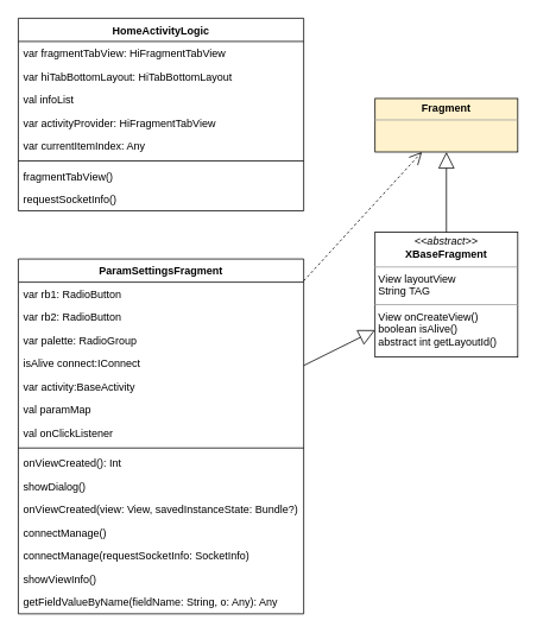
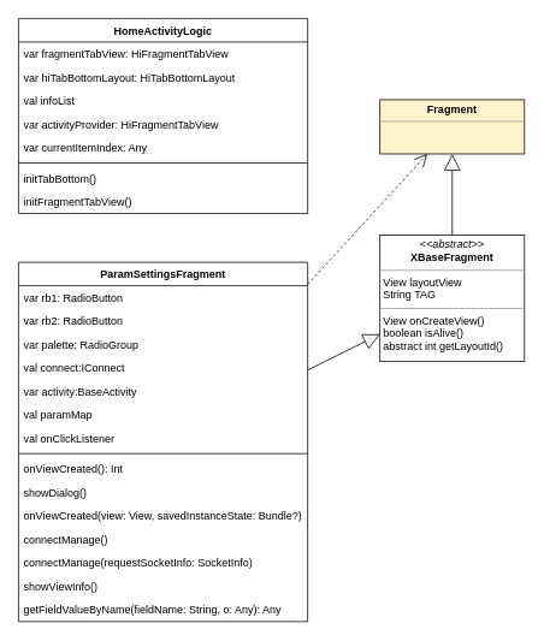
- <mxCell id="27" value="fragmentTabView()" style="text;strokeColor=none;fillColor=none;align=left;verticalAlign=top;spacingLeft=4;spacingRight=4;overflow=hidden;rotatable=0;points=[[0,0.5],[1,0.5]];portConstraint=eastwest;" vertex="1" parent="20"><mxGeometry y="164" width="320" height="26" as="geometry" /></mxCell>
+ <mxCell id="27" value="initTabBottom()" style="text;strokeColor=none;fillColor=none;align=left;verticalAlign=top;spacingLeft=4;spacingRight=4;overflow=hidden;rotatable=0;points=[[0,0.5],[1,0.5]];portConstraint=eastwest;" vertex="1" parent="20"><mxGeometry y="164" width="320" height="26" as="geometry" /></mxCell>
- <mxCell id="28" value="requestSocketInfo()" style="text;strokeColor=none;fillColor=none;align=left;verticalAlign=top;spacingLeft=4;spacingRight=4;overflow=hidden;rotatable=0;points=[[0,0.5],[1,0.5]];portConstraint=eastwest;" vertex="1" parent="20"><mxGeometry y="190" width="320" height="26" as="geometry" /></mxCell>
+ <mxCell id="28" value="initFragmentTabView()" style="text;strokeColor=none;fillColor=none;align=left;verticalAlign=top;spacingLeft=4;spacingRight=4;overflow=hidden;rotatable=0;points=[[0,0.5],[1,0.5]];portConstraint=eastwest;" vertex="1" parent="20"><mxGeometry y="190" width="320" height="26" as="geometry" /></mxCell>
- <mxCell id="6" value="isAlive connect:IConnect" style="text;strokeColor=none;fillColor=none;align=left;verticalAlign=top;spacingLeft=4;spacingRight=4;overflow=hidden;rotatable=0;points=[[0,0.5],[1,0.5]];portConstraint=eastwest;" vertex="1" parent="2"><mxGeometry y="104" width="320" height="26" as="geometry" /></mxCell>
+ <mxCell id="6" value="val connect:IConnect" style="text;strokeColor=none;fillColor=none;align=left;verticalAlign=top;spacingLeft=4;spacingRight=4;overflow=hidden;rotatable=0;points=[[0,0.5],[1,0.5]];portConstraint=eastwest;" vertex="1" parent="2"><mxGeometry y="104" width="320" height="26" as="geometry" /></mxCell>
